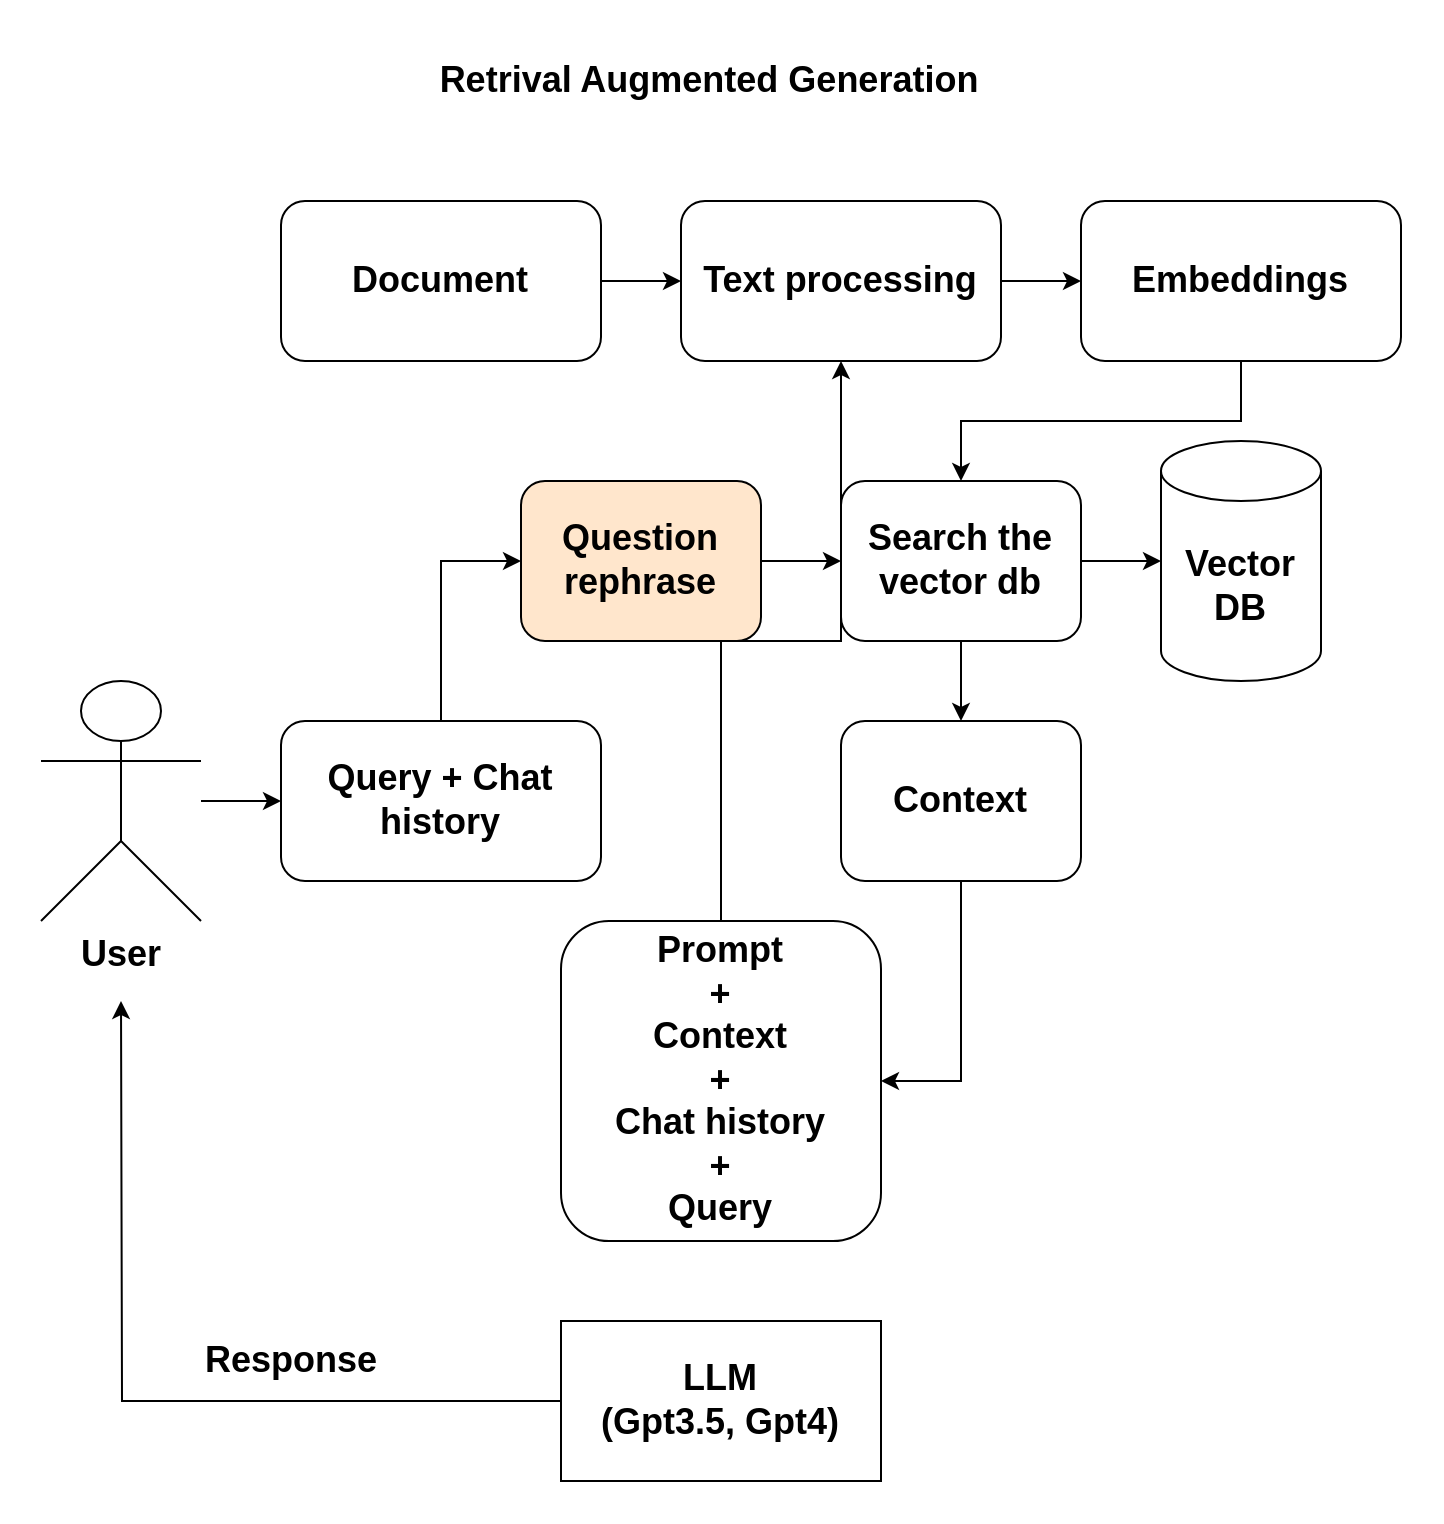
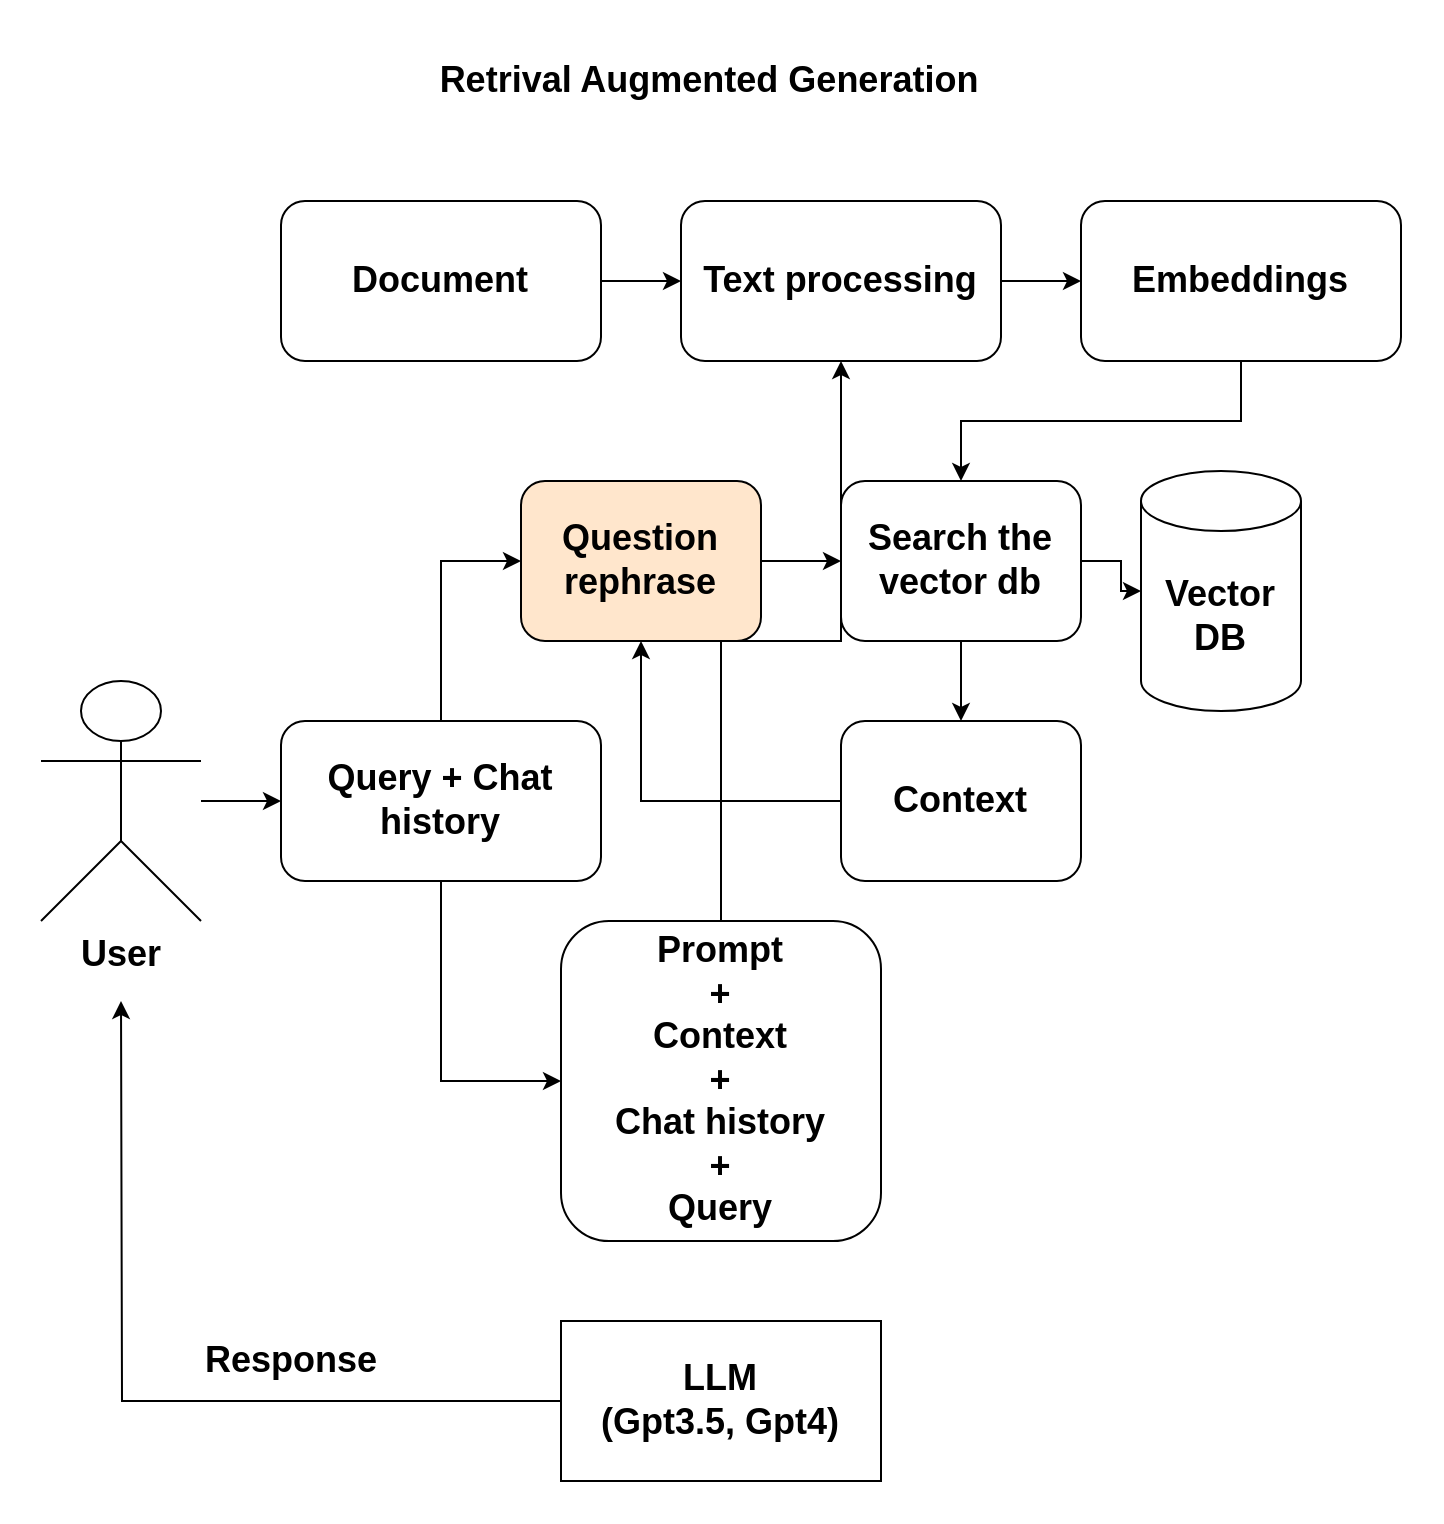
- <mxCell id="8" value="&lt;b&gt;&lt;font style=&quot;font-size: 18px;&quot;&gt;Vector DB&lt;/font&gt;&lt;/b&gt;" style="shape=cylinder3;whiteSpace=wrap;html=1;boundedLbl=1;backgroundOutline=1;size=15;" parent="1" vertex="1"><mxGeometry x="580" y="220" width="80" height="120" as="geometry" /></mxCell>
+ <mxCell id="8" value="&lt;b&gt;&lt;font style=&quot;font-size: 18px;&quot;&gt;Vector DB&lt;/font&gt;&lt;/b&gt;" style="shape=cylinder3;whiteSpace=wrap;html=1;boundedLbl=1;backgroundOutline=1;size=15;" parent="1" vertex="1"><mxGeometry x="570" y="235" width="80" height="120" as="geometry" /></mxCell>
- <mxCell id="19" style="edgeStyle=orthogonalEdgeStyle;rounded=0;orthogonalLoop=1;jettySize=auto;html=1;entryX=1;entryY=0.5;entryDx=0;entryDy=0;" parent="1" source="20" target="22" edge="1"><mxGeometry relative="1" as="geometry" /></mxCell>
+ <mxCell id="19" style="edgeStyle=orthogonalEdgeStyle;rounded=0;orthogonalLoop=1;jettySize=auto;html=1;" parent="1" source="20" target="15" edge="1"><mxGeometry relative="1" as="geometry" /></mxCell>
+ <mxCell id="12" style="edgeStyle=orthogonalEdgeStyle;rounded=0;orthogonalLoop=1;jettySize=auto;html=1;entryX=0;entryY=0.5;entryDx=0;entryDy=0;" parent="1" source="13" target="22" edge="1"><mxGeometry relative="1" as="geometry" /></mxCell>
